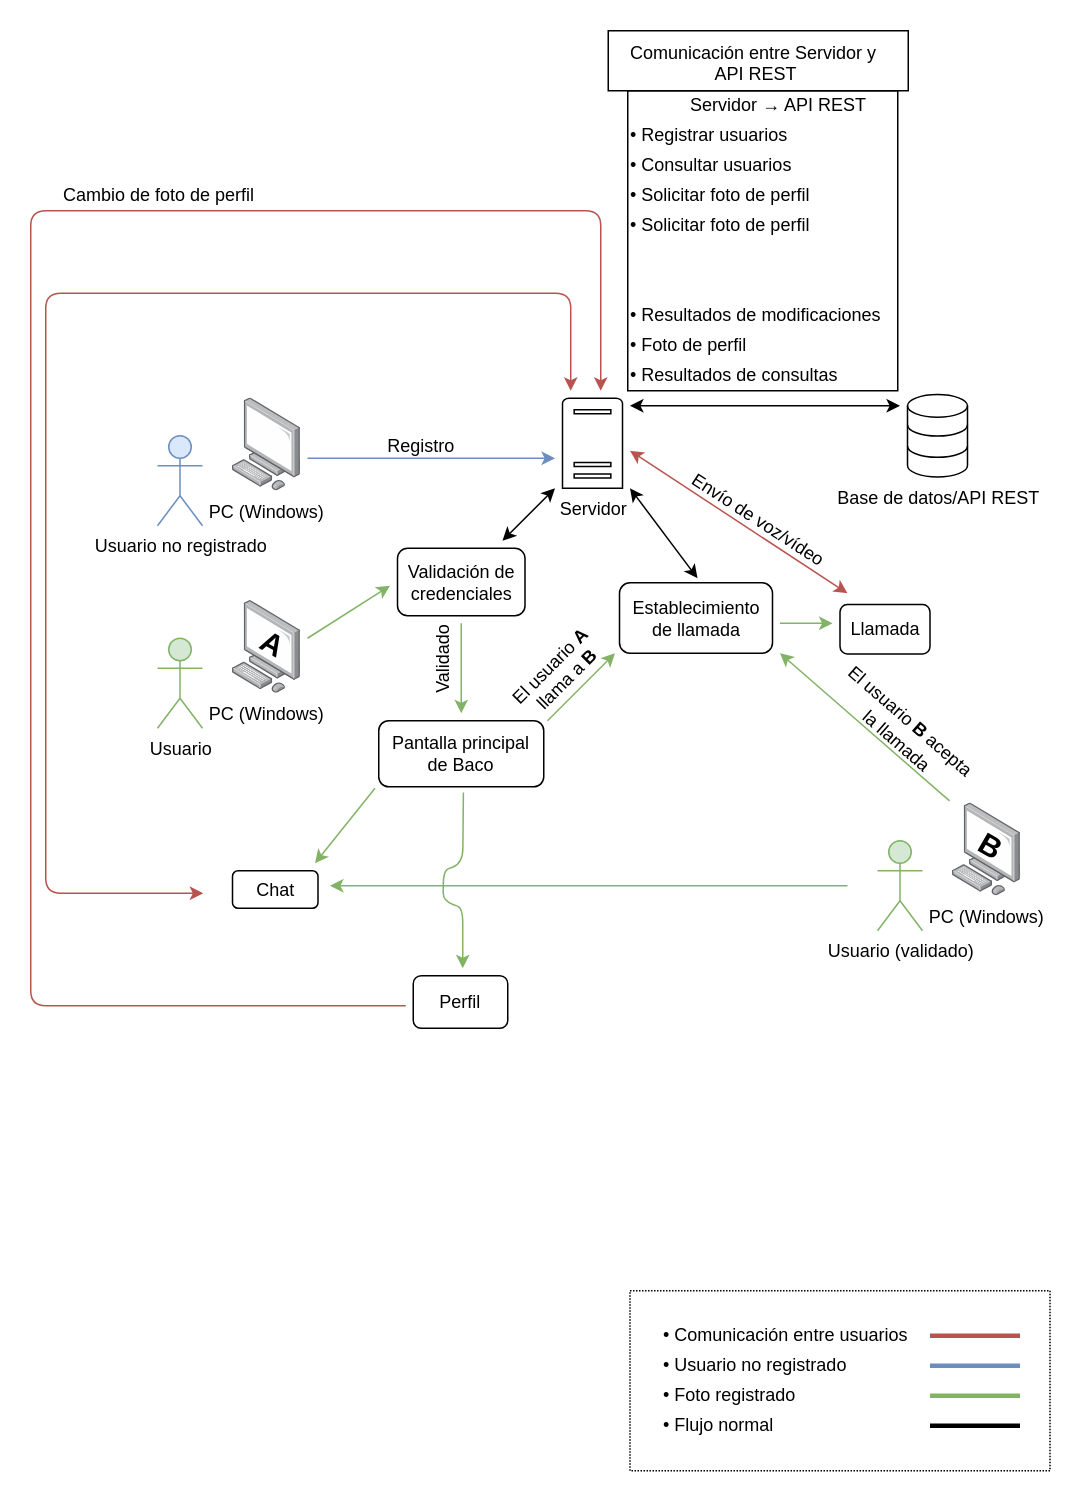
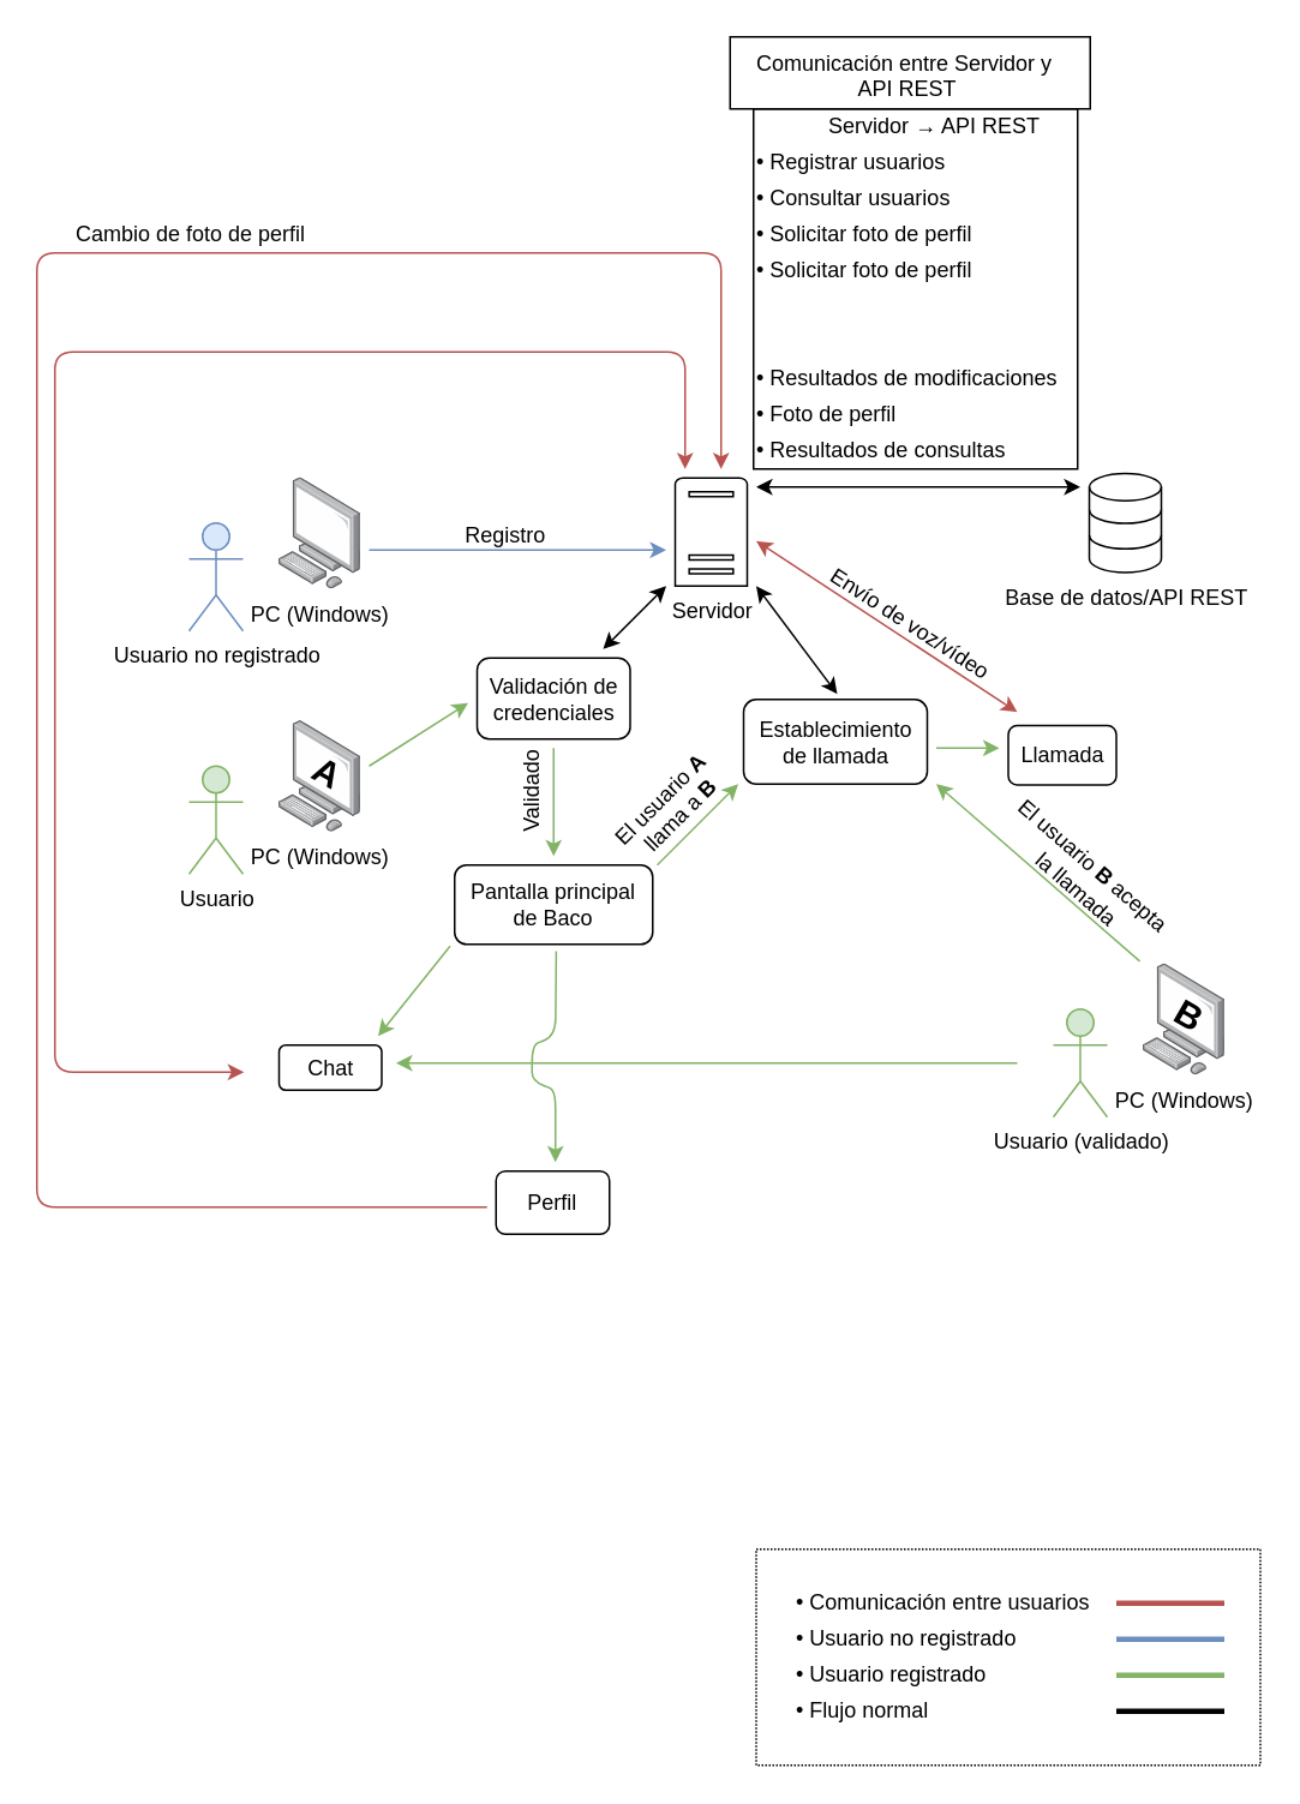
- <mxCell id="33" value="• Foto registrado" style="text;html=1;resizable=0;points=[];autosize=1;align=left;verticalAlign=top;spacingTop=-4;" vertex="1" parent="1"><mxGeometry x="439.5" y="920" width="120" height="20" as="geometry" /></mxCell>
+ <mxCell id="33" value="• Usuario registrado" style="text;html=1;resizable=0;points=[];autosize=1;align=left;verticalAlign=top;spacingTop=-4;" vertex="1" parent="1"><mxGeometry x="439.5" y="920" width="120" height="20" as="geometry" /></mxCell>
